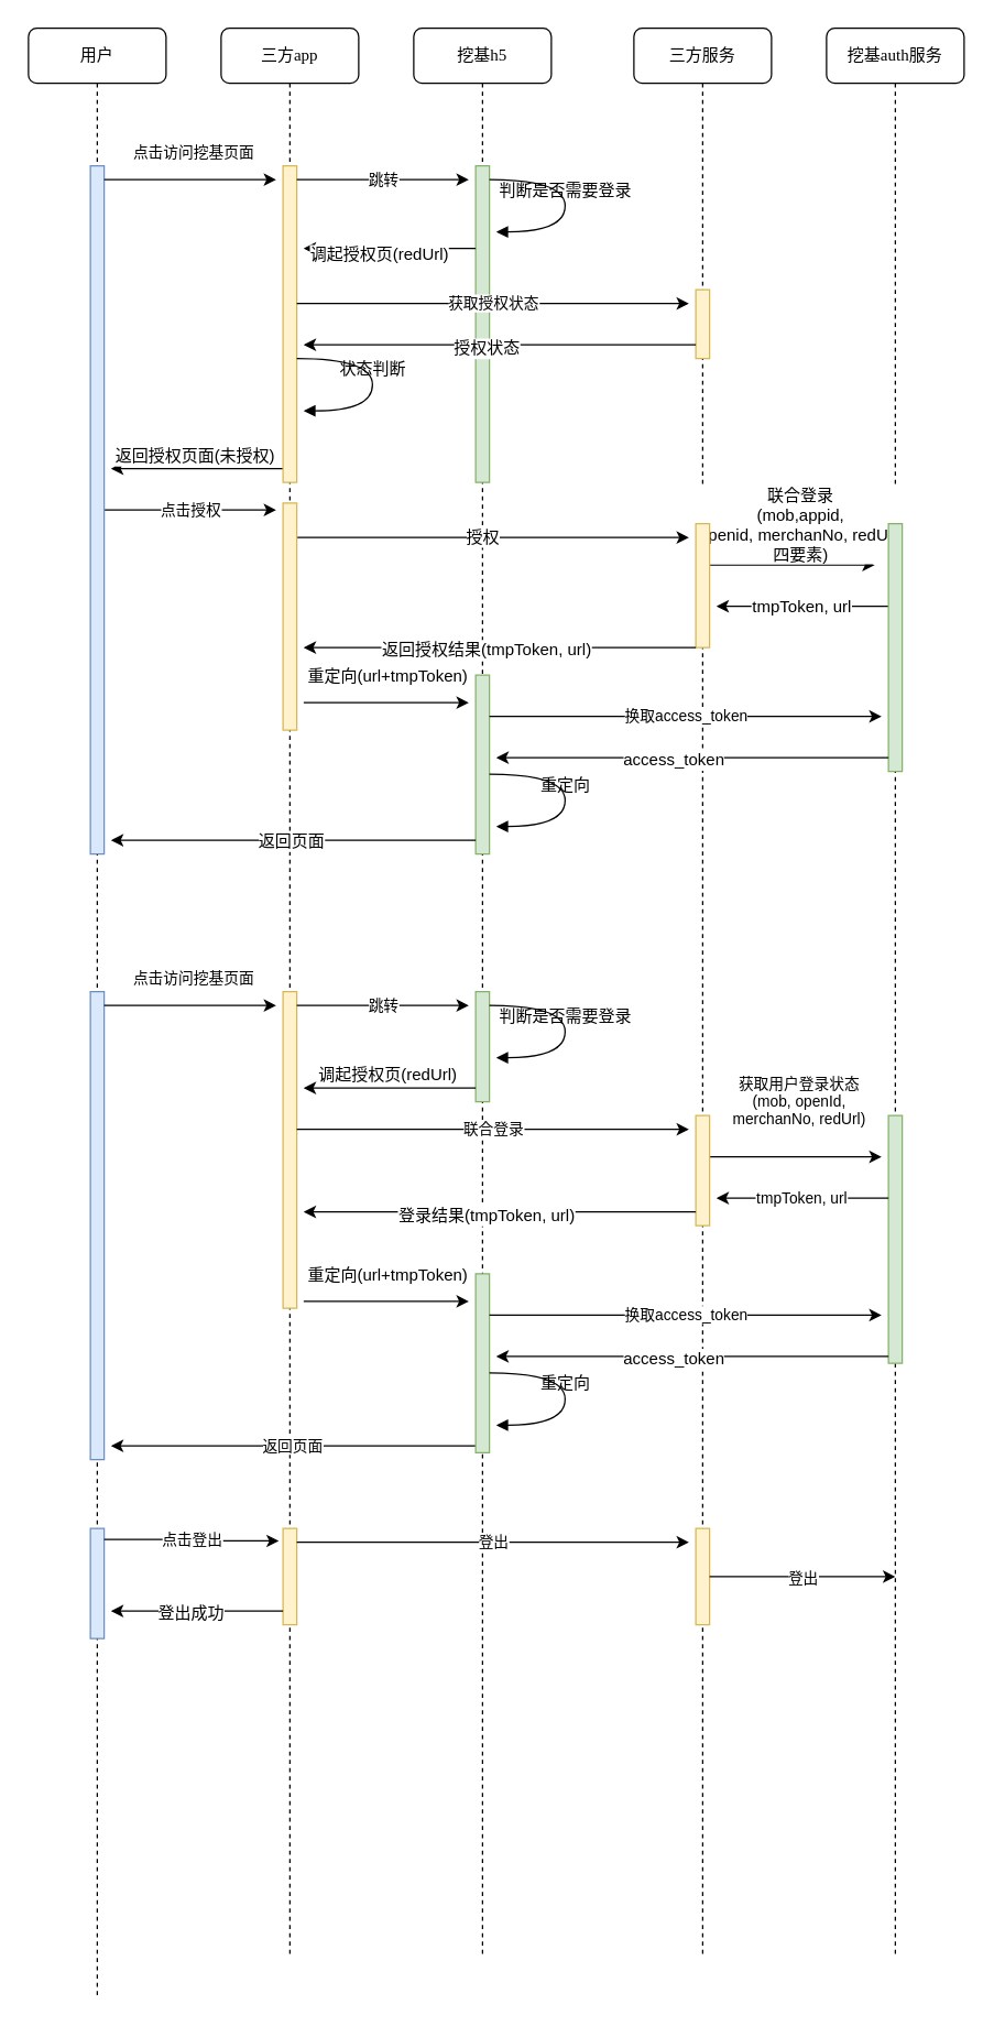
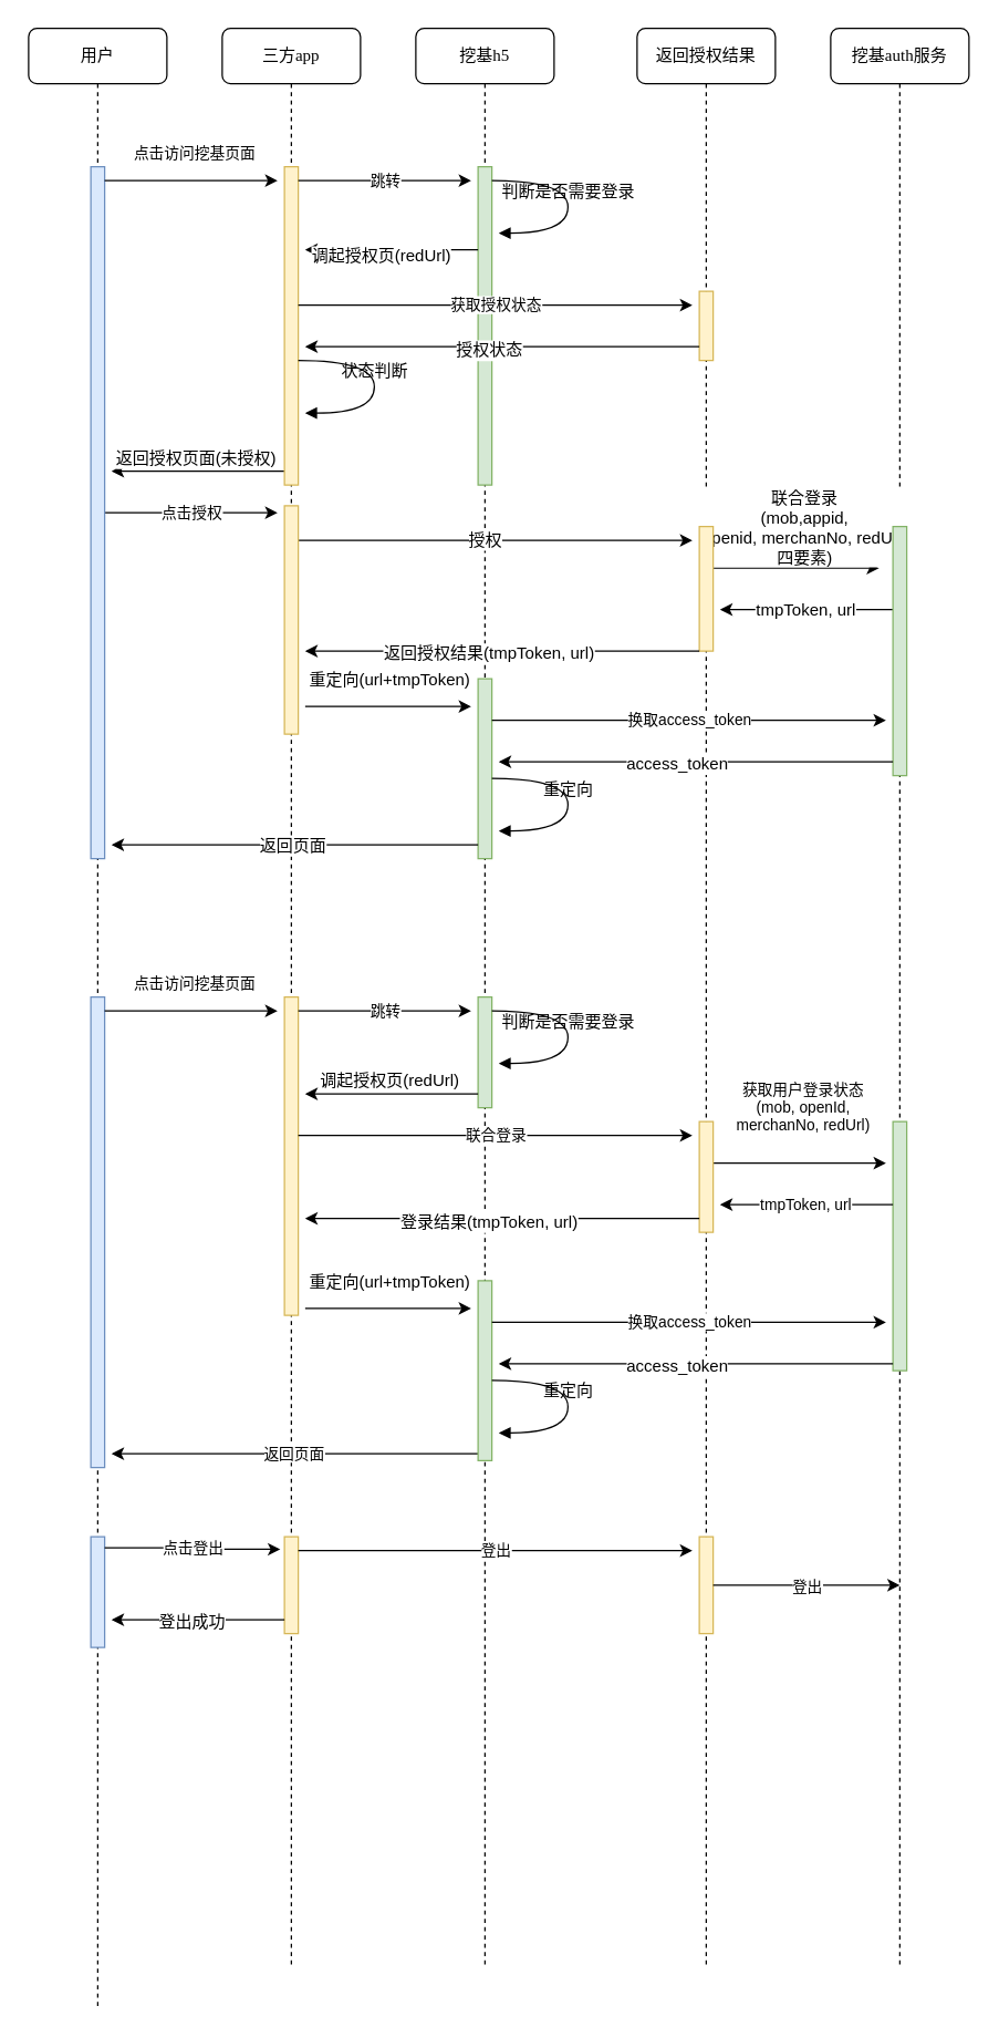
- <mxCell id="5" value="三方服务" style="shape=umlLifeline;perimeter=lifelinePerimeter;whiteSpace=wrap;html=1;container=1;collapsible=0;recursiveResize=0;outlineConnect=0;rounded=1;shadow=0;comic=0;labelBackgroundColor=none;strokeColor=#000000;strokeWidth=1;fillColor=#FFFFFF;fontFamily=Verdana;fontSize=12;fontColor=#000000;align=center;" parent="1" vertex="1"><mxGeometry x="460" y="20" width="100" height="1400" as="geometry" /></mxCell>
+ <mxCell id="5" value="返回授权结果" style="shape=umlLifeline;perimeter=lifelinePerimeter;whiteSpace=wrap;html=1;container=1;collapsible=0;recursiveResize=0;outlineConnect=0;rounded=1;shadow=0;comic=0;labelBackgroundColor=none;strokeColor=#000000;strokeWidth=1;fillColor=#FFFFFF;fontFamily=Verdana;fontSize=12;fontColor=#000000;align=center;" parent="1" vertex="1"><mxGeometry x="460" y="20" width="100" height="1400" as="geometry" /></mxCell>
